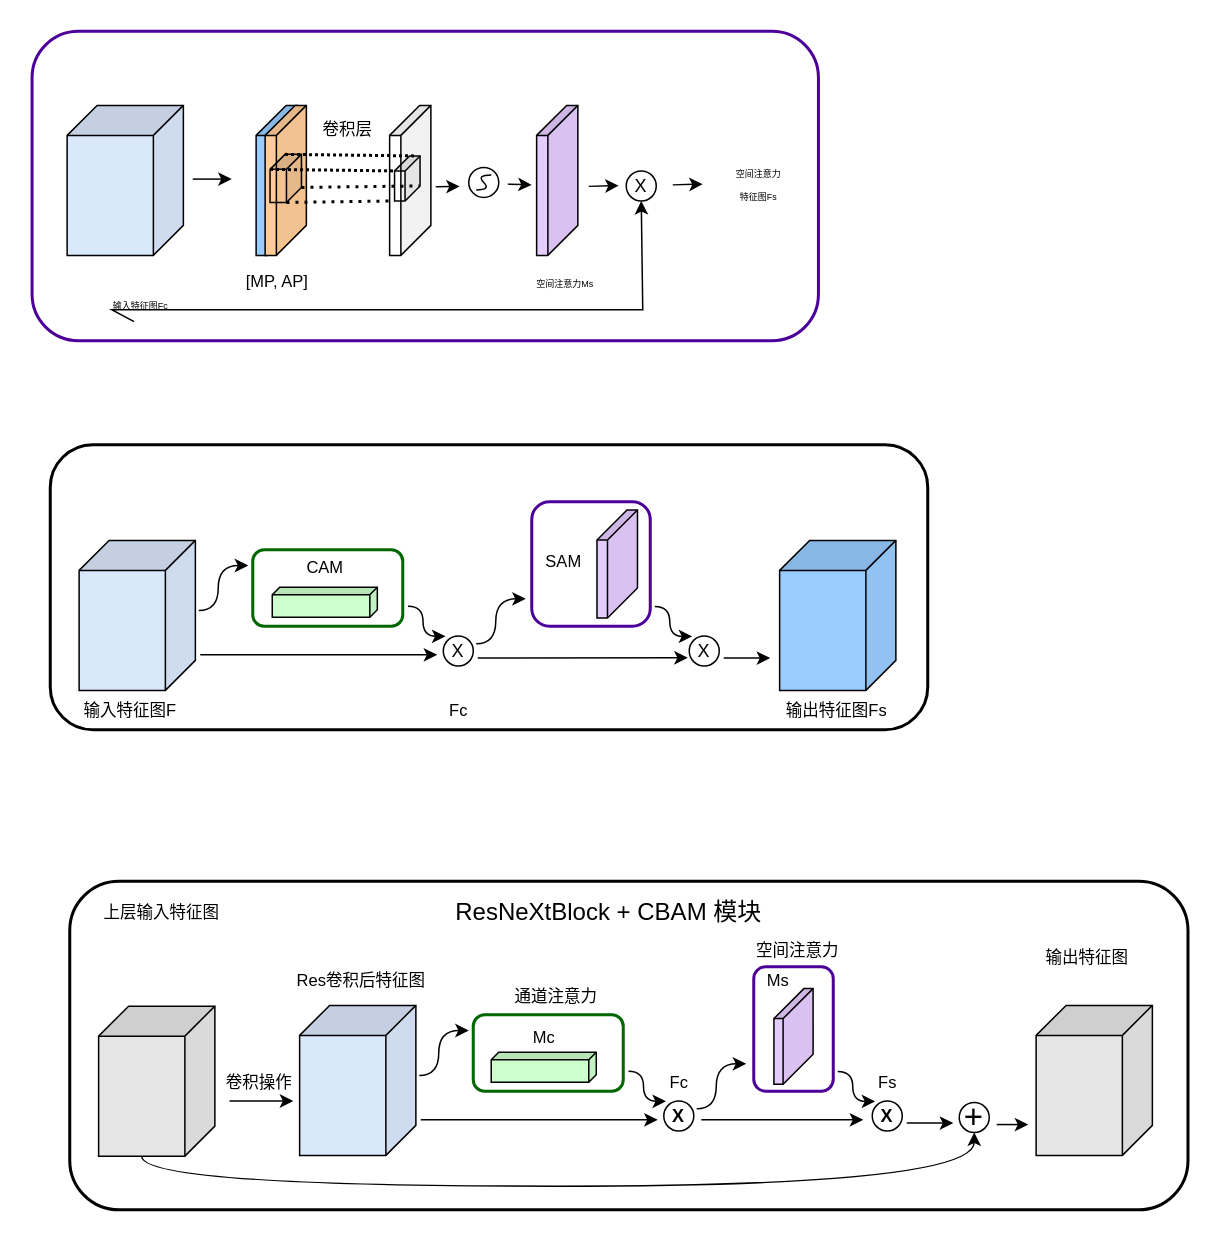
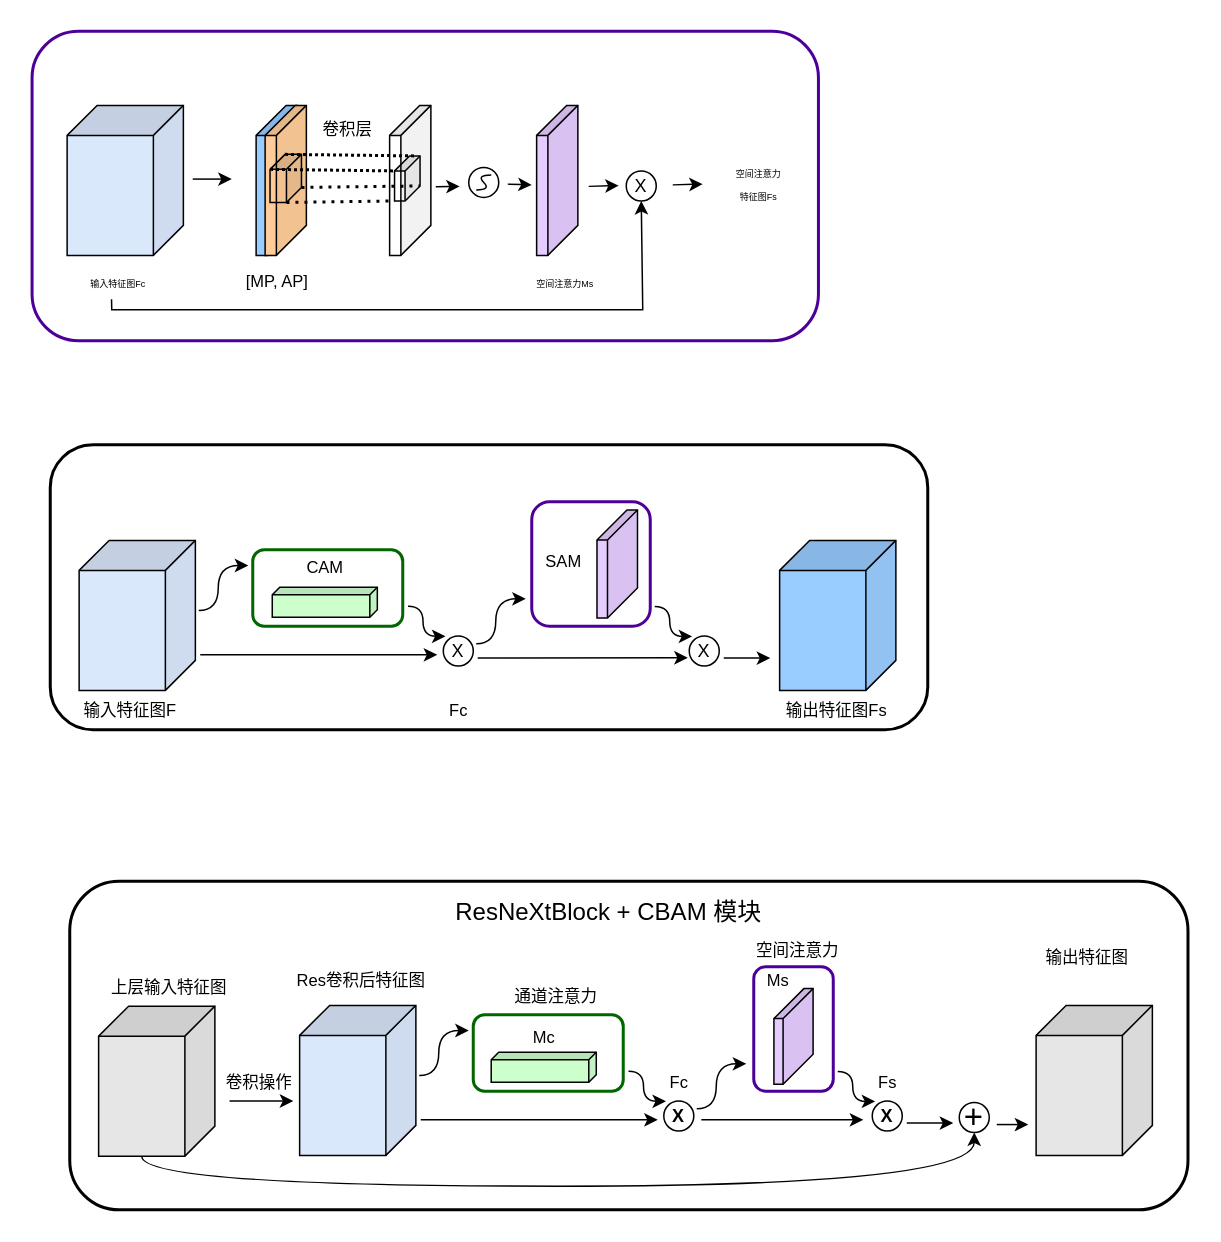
- <mxCell id="15" value="&lt;font style=&quot;vertical-align: inherit&quot;&gt;&lt;font style=&quot;vertical-align: inherit ; font-size: 6px&quot;&gt;输入特征图Fc&lt;/font&gt;&lt;/font&gt;" style="text;html=1;align=center;verticalAlign=middle;resizable=0;points=[];autosize=1;strokeColor=none;fillColor=none;" parent="1" vertex="1"><mxGeometry x="48" y="192" width="90" height="20" as="geometry" /></mxCell>
+ <mxCell id="15" value="&lt;font style=&quot;vertical-align: inherit&quot;&gt;&lt;font style=&quot;vertical-align: inherit ; font-size: 6px&quot;&gt;输入特征图Fc&lt;/font&gt;&lt;/font&gt;" style="text;html=1;align=center;verticalAlign=middle;resizable=0;points=[];autosize=1;strokeColor=none;fillColor=none;" parent="1" vertex="1"><mxGeometry x="33" y="177" width="90" height="20" as="geometry" /></mxCell>
- <mxCell id="76" value="&lt;font style=&quot;font-size: 11px&quot;&gt;上层输入特征图&lt;/font&gt;" style="text;html=1;align=center;verticalAlign=middle;resizable=0;points=[];autosize=1;strokeColor=none;fillColor=none;fontSize=16;" parent="1" vertex="1"><mxGeometry x="57" y="590.5" width="100" height="30" as="geometry" /></mxCell>
+ <mxCell id="76" value="&lt;font style=&quot;font-size: 11px&quot;&gt;上层输入特征图&lt;/font&gt;" style="text;html=1;align=center;verticalAlign=middle;resizable=0;points=[];autosize=1;strokeColor=none;fillColor=none;fontSize=16;" parent="1" vertex="1"><mxGeometry x="62" y="640.5" width="100" height="30" as="geometry" /></mxCell>
